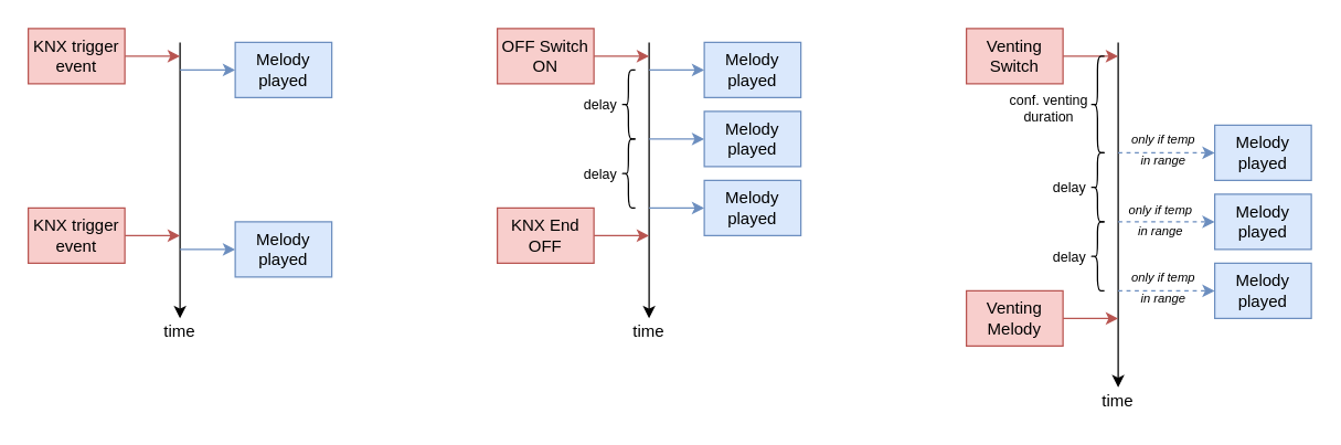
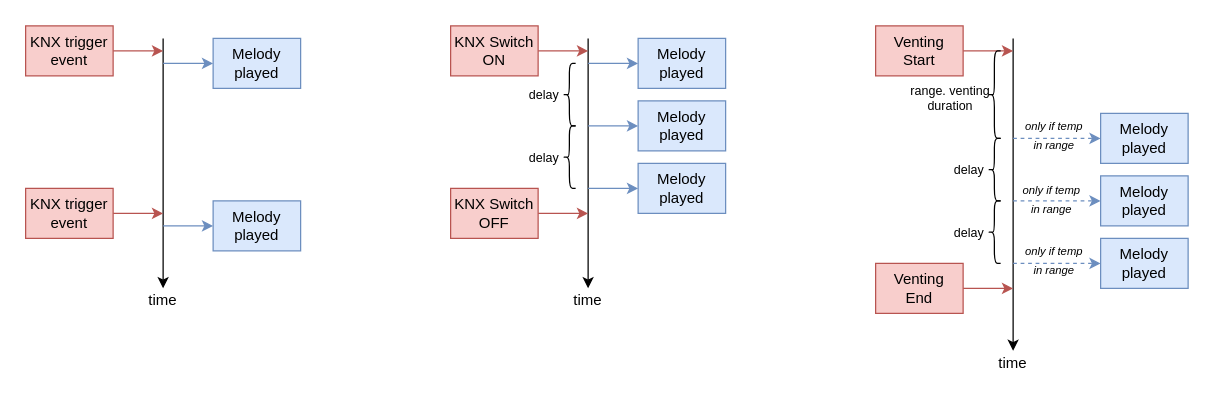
- <mxCell id="15" value="OFF Switch ON" style="text;html=1;align=center;verticalAlign=middle;whiteSpace=wrap;rounded=0;fillColor=#f8cecc;strokeColor=#b85450;" vertex="1" parent="1"><mxGeometry x="360" y="20" width="70" height="40" as="geometry" /></mxCell>
+ <mxCell id="15" value="KNX Switch ON" style="text;html=1;align=center;verticalAlign=middle;whiteSpace=wrap;rounded=0;fillColor=#f8cecc;strokeColor=#b85450;" vertex="1" parent="1"><mxGeometry x="360" y="20" width="70" height="40" as="geometry" /></mxCell>
- <mxCell id="31" value="Venting Switch" style="text;html=1;align=center;verticalAlign=middle;whiteSpace=wrap;rounded=0;fillColor=#f8cecc;strokeColor=#b85450;" vertex="1" parent="1"><mxGeometry x="700" y="20" width="70" height="40" as="geometry" /></mxCell>
+ <mxCell id="31" value="Venting Start" style="text;html=1;align=center;verticalAlign=middle;whiteSpace=wrap;rounded=0;fillColor=#f8cecc;strokeColor=#b85450;" vertex="1" parent="1"><mxGeometry x="700" y="20" width="70" height="40" as="geometry" /></mxCell>
- <mxCell id="45" value="conf. venting duration" style="text;html=1;align=center;verticalAlign=middle;whiteSpace=wrap;rounded=0;fontSize=10;" vertex="1" parent="1"><mxGeometry x="720" y="60" width="80" height="35" as="geometry" /></mxCell>
+ <mxCell id="45" value="range. venting duration" style="text;html=1;align=center;verticalAlign=middle;whiteSpace=wrap;rounded=0;fontSize=10;" vertex="1" parent="1"><mxGeometry x="720" y="60" width="80" height="35" as="geometry" /></mxCell>
- <mxCell id="17" value="KNX End OFF" style="text;html=1;align=center;verticalAlign=middle;whiteSpace=wrap;rounded=0;fillColor=#f8cecc;strokeColor=#b85450;" vertex="1" parent="1"><mxGeometry x="360" y="150" width="70" height="40" as="geometry" /></mxCell>
+ <mxCell id="17" value="KNX Switch OFF" style="text;html=1;align=center;verticalAlign=middle;whiteSpace=wrap;rounded=0;fillColor=#f8cecc;strokeColor=#b85450;" vertex="1" parent="1"><mxGeometry x="360" y="150" width="70" height="40" as="geometry" /></mxCell>
- <mxCell id="33" value="Venting&lt;div&gt;Melody&lt;/div&gt;" style="text;html=1;align=center;verticalAlign=middle;whiteSpace=wrap;rounded=0;fillColor=#f8cecc;strokeColor=#b85450;" vertex="1" parent="1"><mxGeometry x="700" y="210" width="70" height="40" as="geometry" /></mxCell>
+ <mxCell id="33" value="Venting&lt;div&gt;End&lt;/div&gt;" style="text;html=1;align=center;verticalAlign=middle;whiteSpace=wrap;rounded=0;fillColor=#f8cecc;strokeColor=#b85450;" vertex="1" parent="1"><mxGeometry x="700" y="210" width="70" height="40" as="geometry" /></mxCell>
